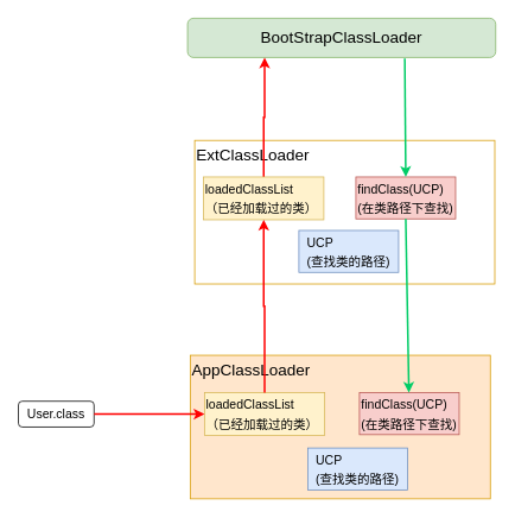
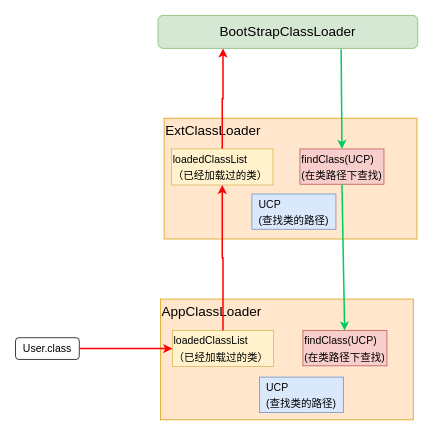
- <mxCell id="8" value="ExtClassLoader" style="rounded=0;whiteSpace=wrap;html=1;fontSize=18;align=left;verticalAlign=top;fillColor=#ffffff;strokeColor=#d79b00;" vertex="1" parent="1"><mxGeometry x="218" y="157" width="337" height="161" as="geometry" /></mxCell>
+ <mxCell id="8" value="ExtClassLoader" style="rounded=0;whiteSpace=wrap;html=1;fontSize=18;align=left;verticalAlign=top;fillColor=#ffe6cc;strokeColor=#d79b00;" vertex="1" parent="1"><mxGeometry x="218" y="157" width="337" height="161" as="geometry" /></mxCell>
